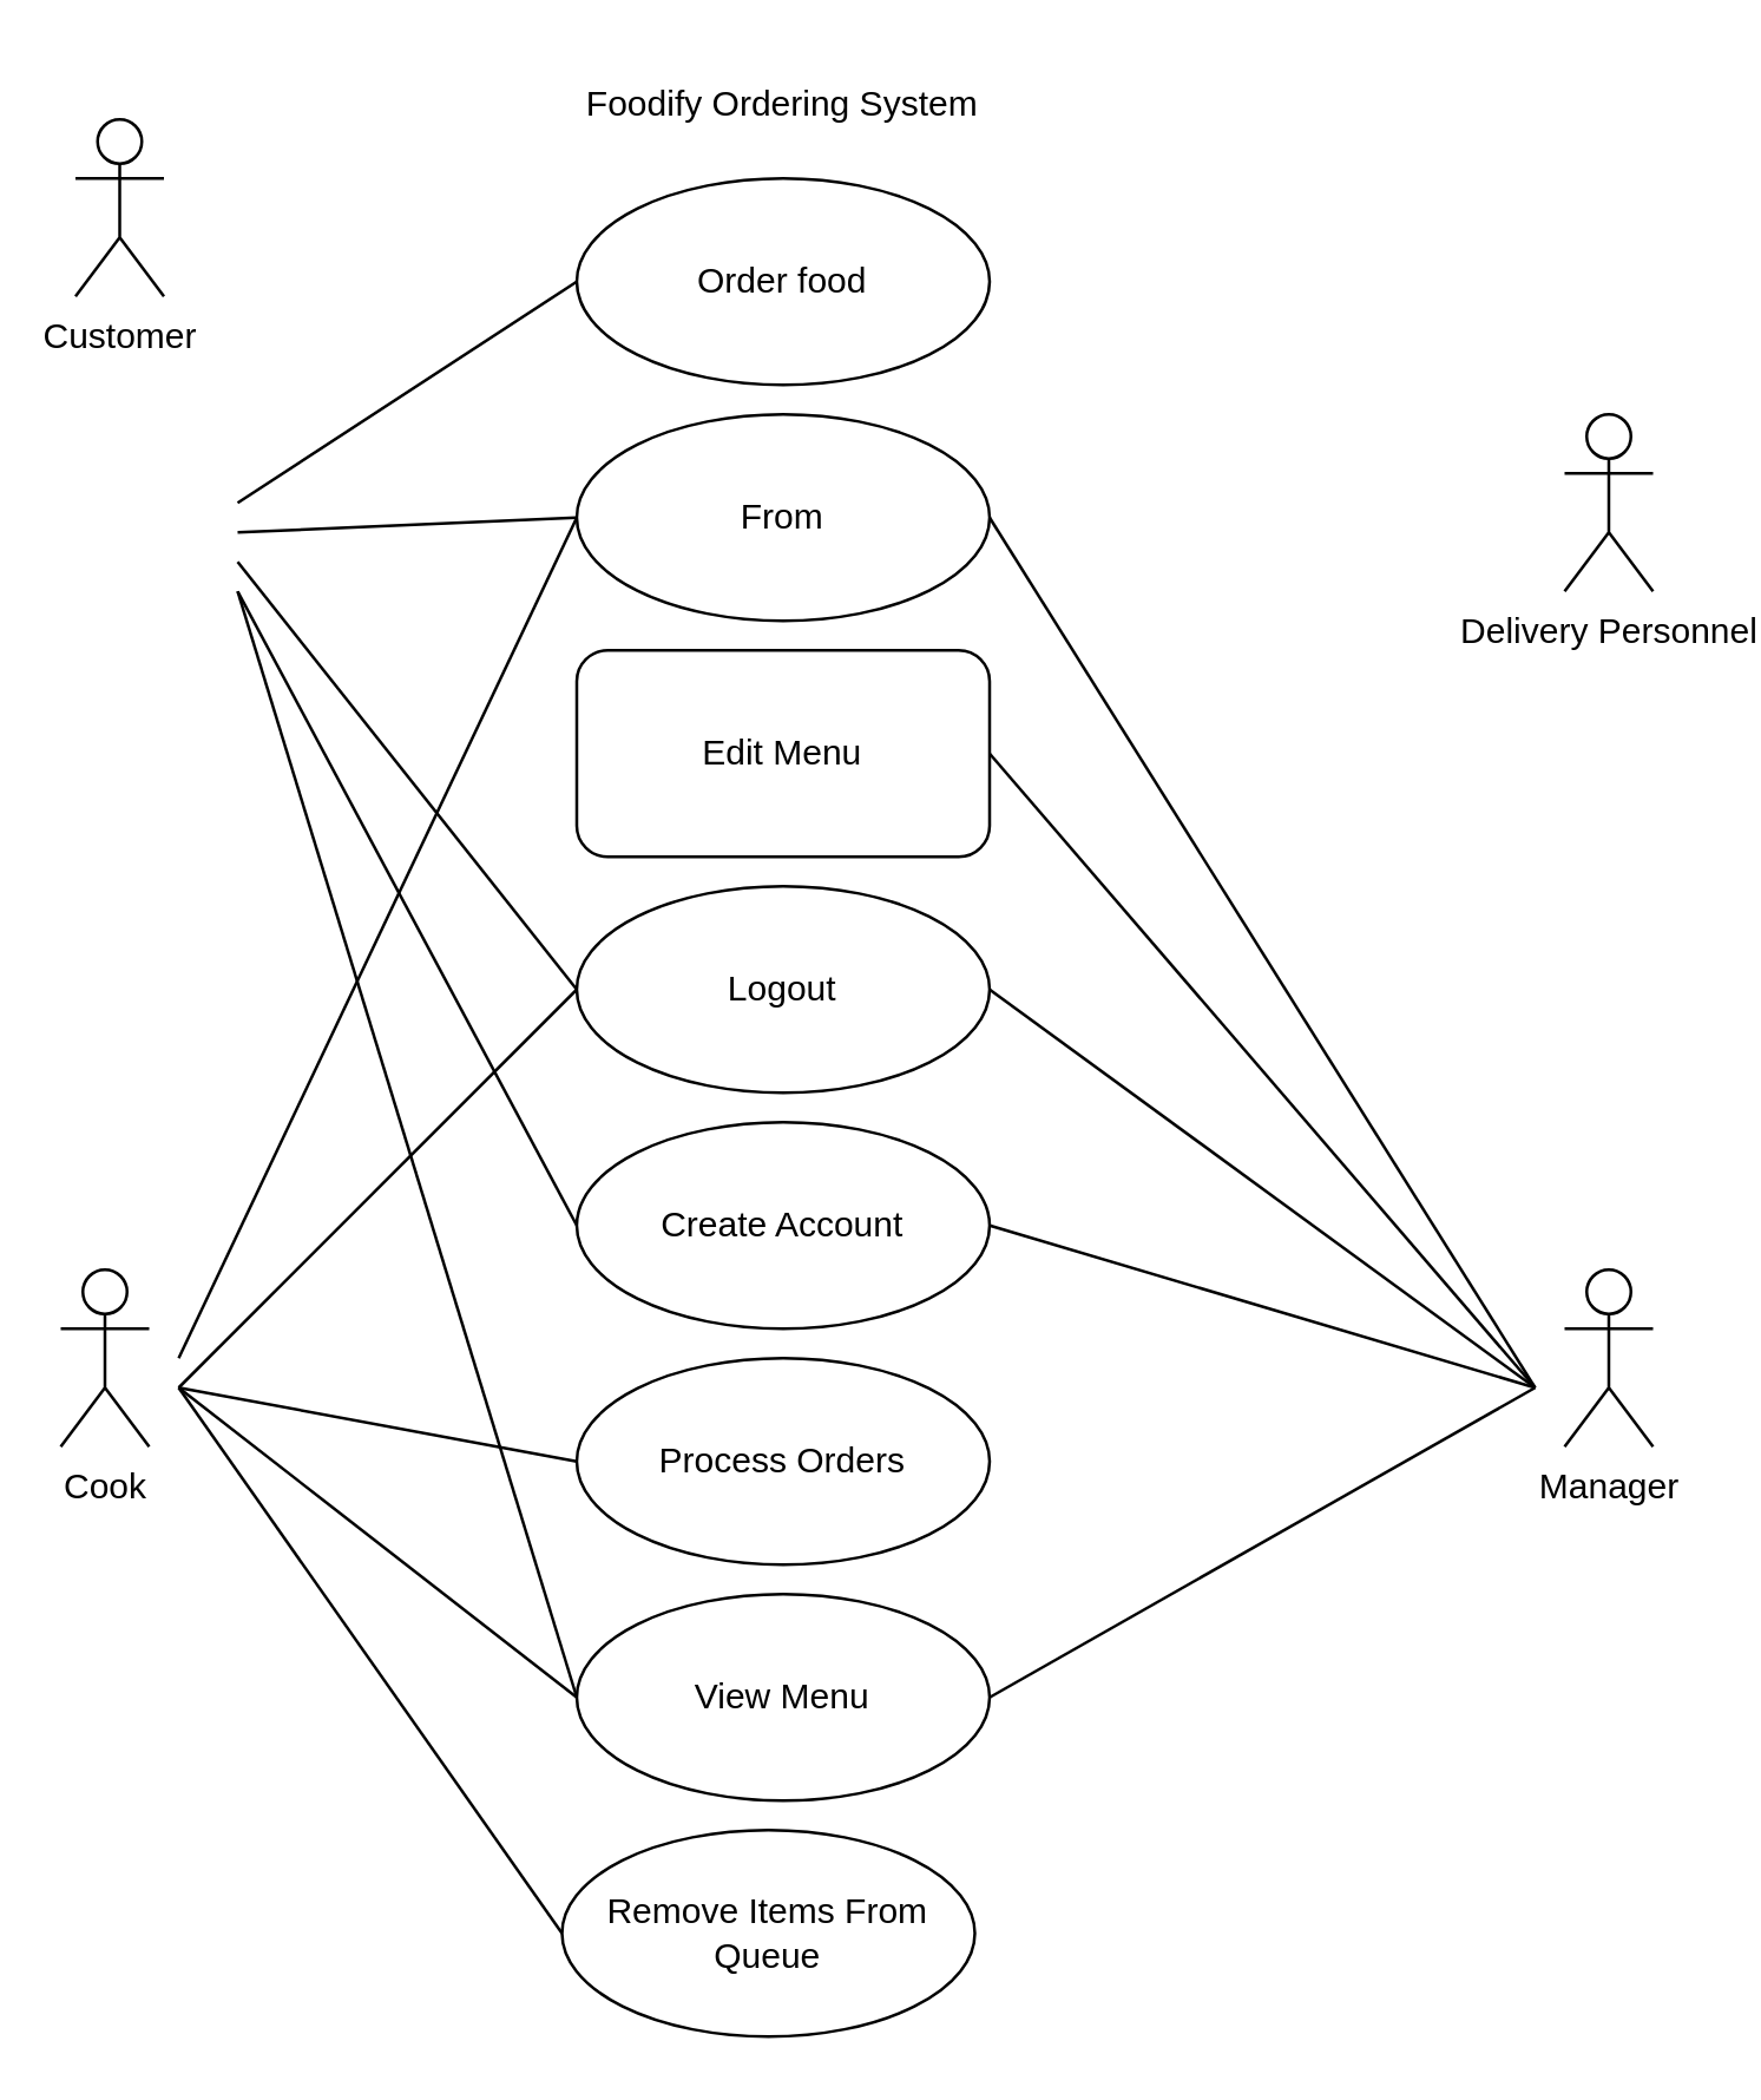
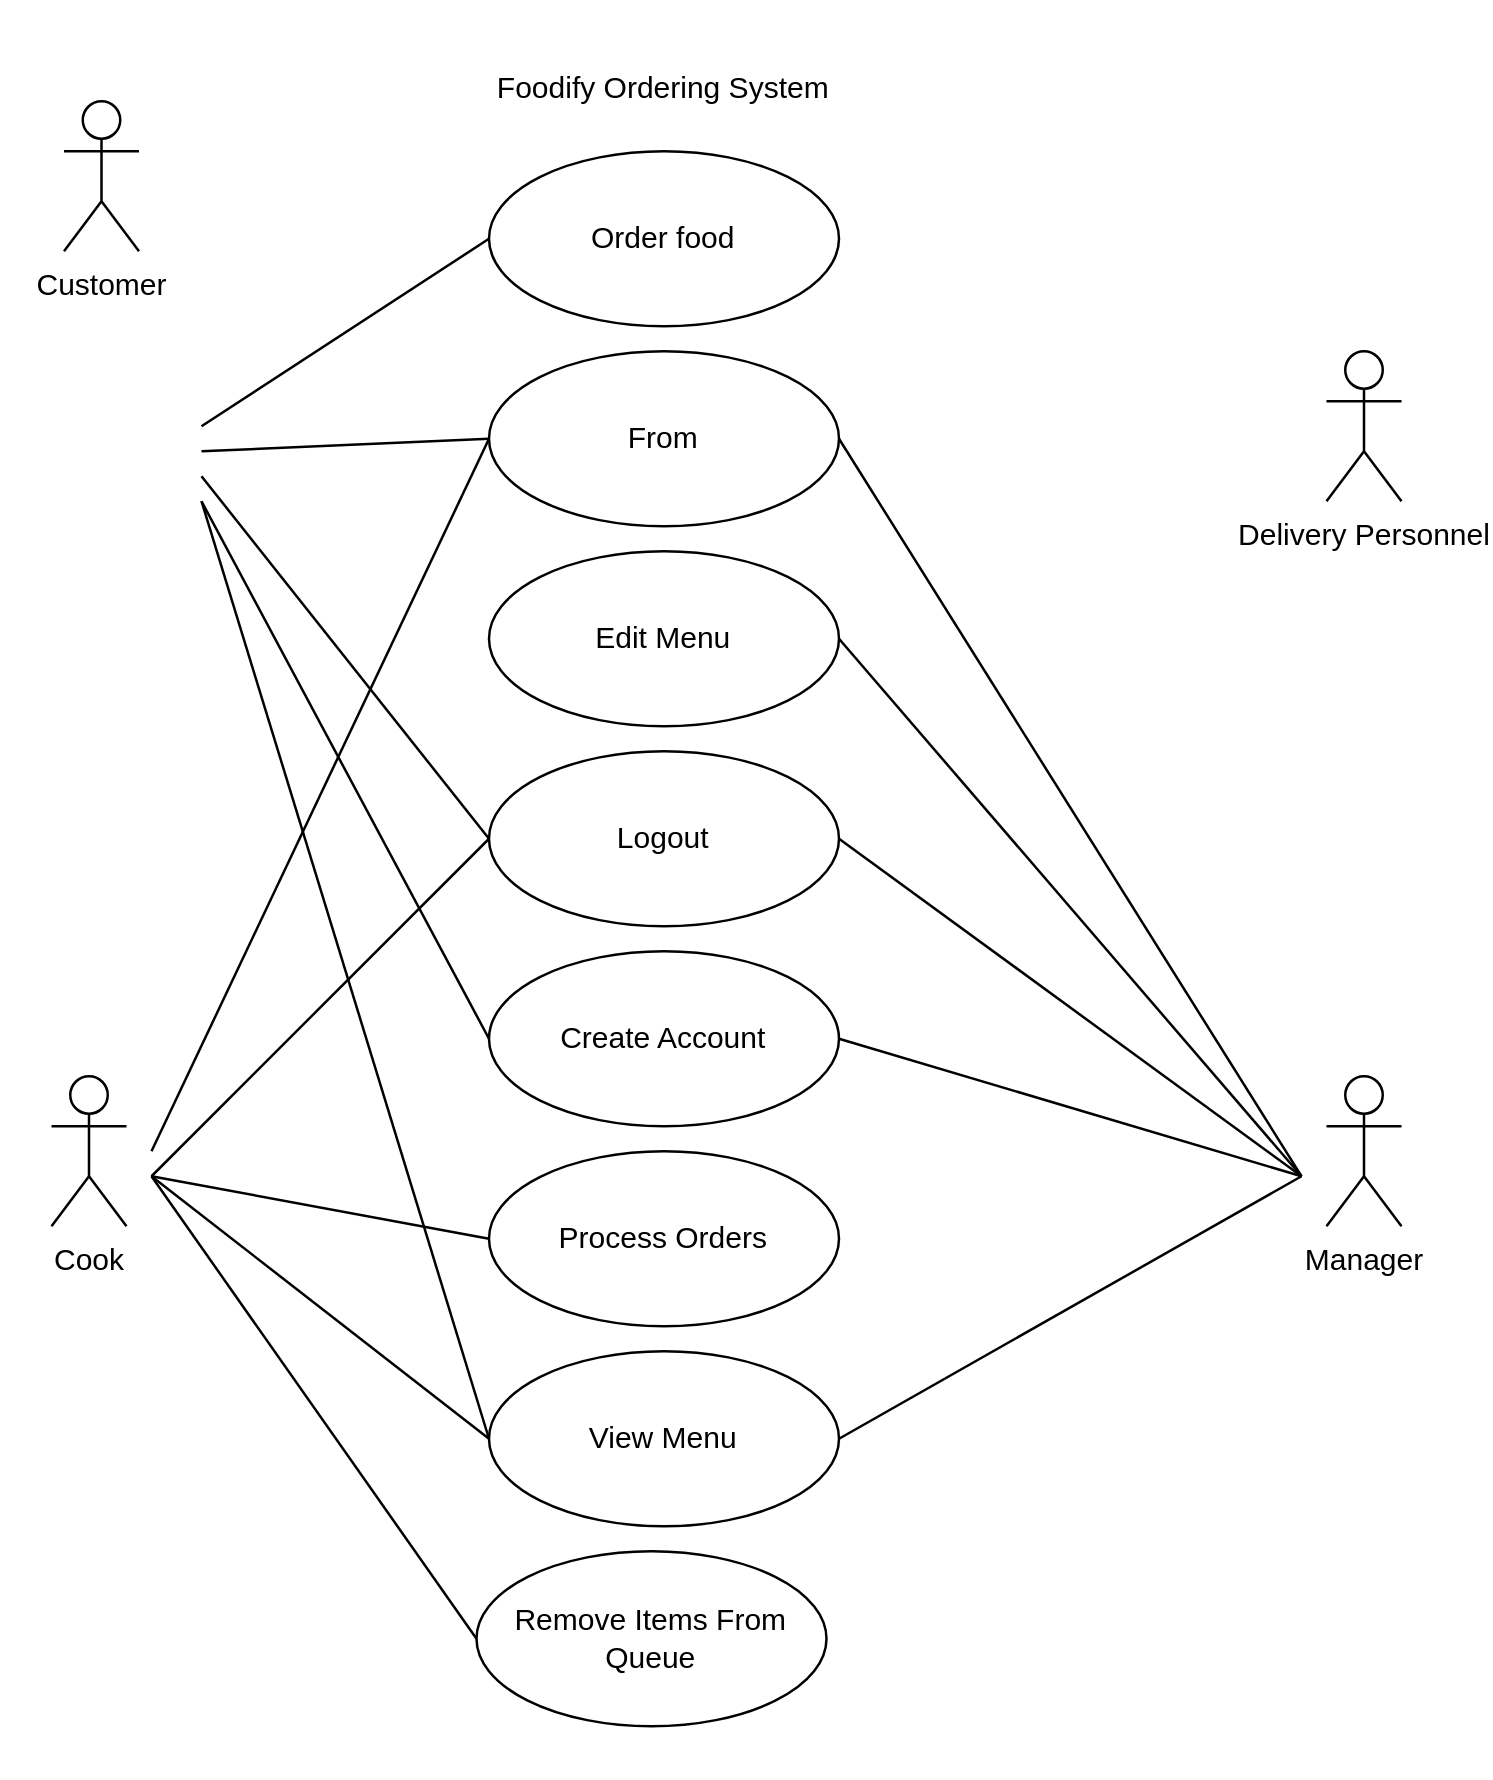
- <mxCell id="9" value="Edit Menu" style="whiteSpace=wrap;html=1;rounded=1;" vertex="1" parent="1"><mxGeometry x="195" y="220" width="140" height="70" as="geometry" /></mxCell>
+ <mxCell id="9" value="Edit Menu" style="ellipse;whiteSpace=wrap;html=1;" vertex="1" parent="1"><mxGeometry x="195" y="220" width="140" height="70" as="geometry" /></mxCell>
